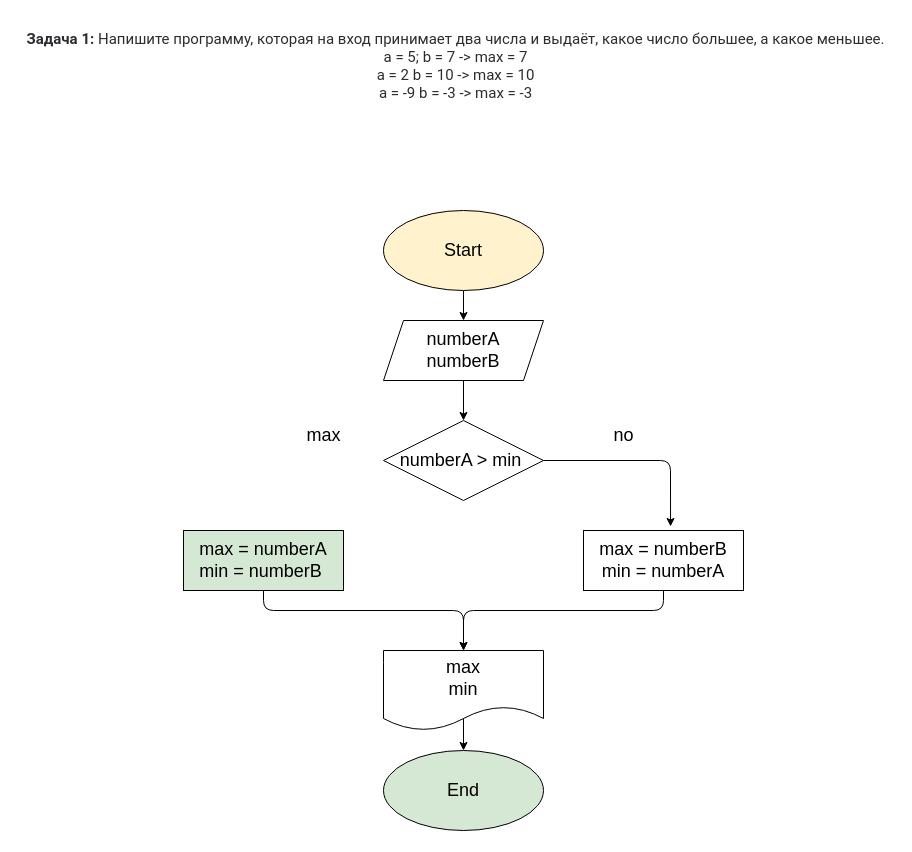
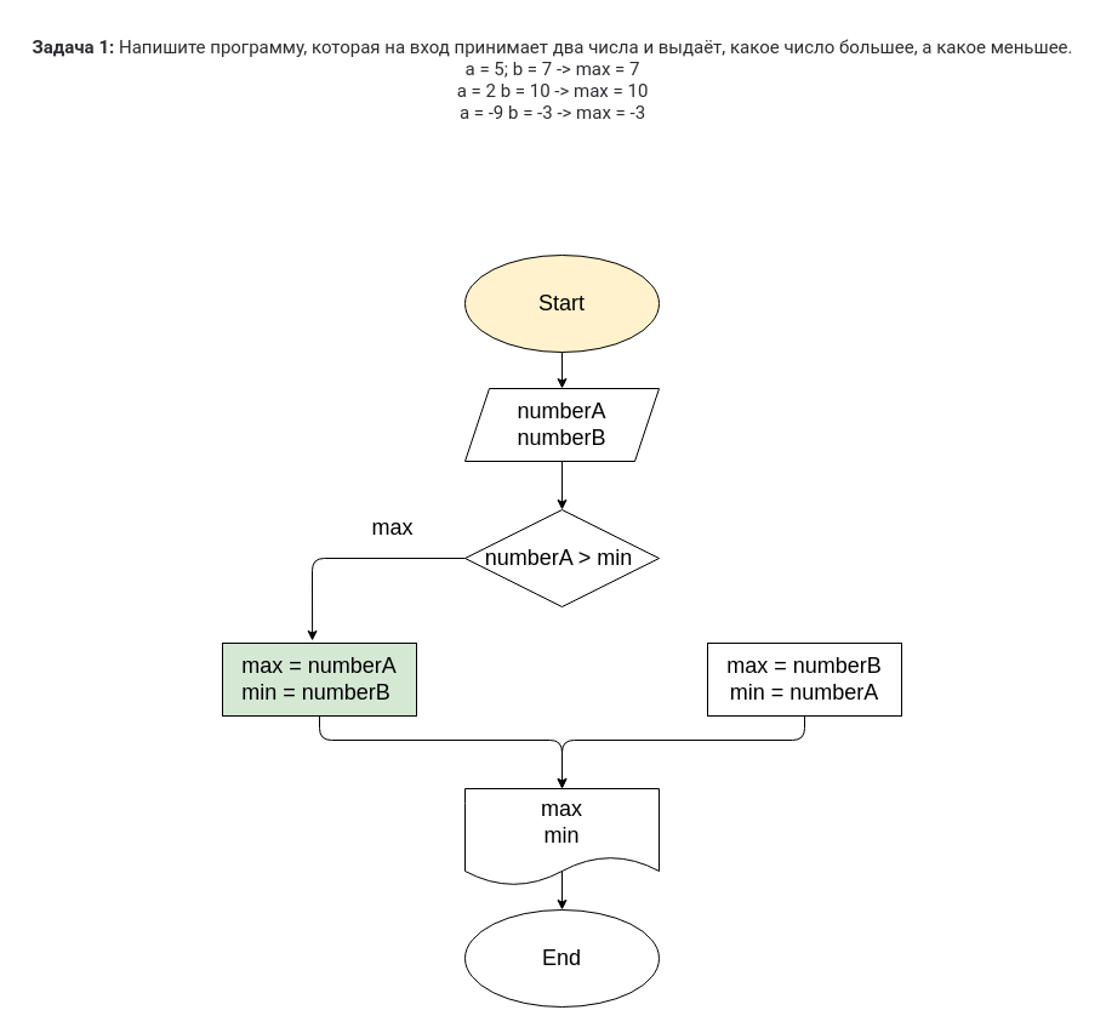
- <mxCell id="16" value="no" style="text;html=1;align=center;verticalAlign=middle;resizable=0;points=[];autosize=1;strokeColor=none;fillColor=none;fontSize=18;" vertex="1" parent="1"><mxGeometry x="603" y="420" width="40" height="30" as="geometry" /></mxCell>
+ <mxCell id="7" style="edgeStyle=none;html=1;exitX=0;exitY=0.5;exitDx=0;exitDy=0;entryX=0.463;entryY=-0.033;entryDx=0;entryDy=0;entryPerimeter=0;" edge="1" parent="1" source="8" target="10"><mxGeometry relative="1" as="geometry"><Array as="points"><mxPoint x="257" y="460" /></Array></mxGeometry></mxCell>
- <mxCell id="6" style="edgeStyle=none;html=1;exitX=1;exitY=0.5;exitDx=0;exitDy=0;entryX=0.544;entryY=-0.067;entryDx=0;entryDy=0;entryPerimeter=0;" edge="1" parent="1" source="8" target="12"><mxGeometry relative="1" as="geometry"><Array as="points"><mxPoint x="670" y="460" /></Array></mxGeometry></mxCell>
- <mxCell id="14" value="&lt;font style=&quot;font-size: 18px&quot;&gt;End&lt;/font&gt;" style="ellipse;whiteSpace=wrap;html=1;fillColor=#d5e8d4;" vertex="1" parent="1"><mxGeometry x="383" y="750" width="160" height="80" as="geometry" /></mxCell>
+ <mxCell id="14" value="&lt;font style=&quot;font-size: 18px&quot;&gt;End&lt;/font&gt;" style="ellipse;whiteSpace=wrap;html=1;" vertex="1" parent="1"><mxGeometry x="383" y="750" width="160" height="80" as="geometry" /></mxCell>
